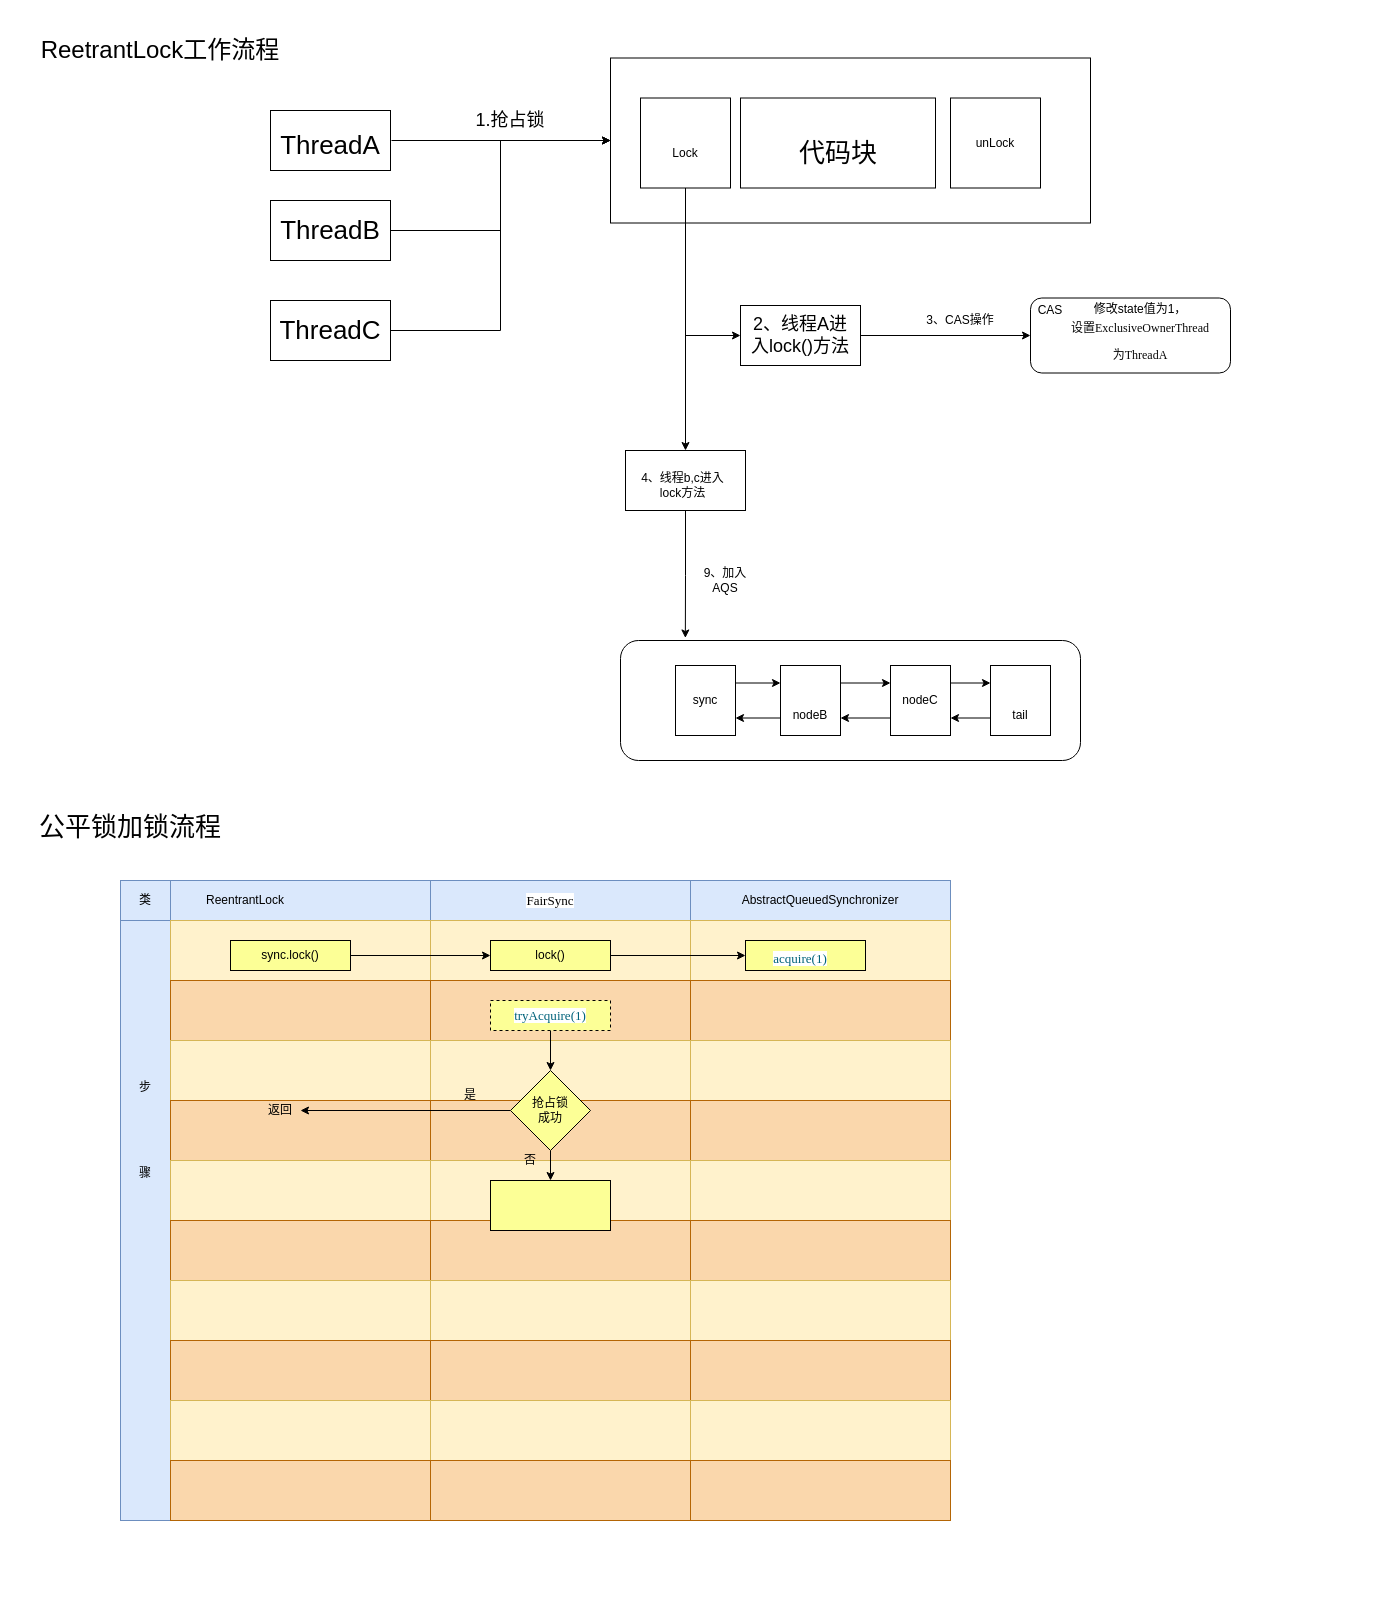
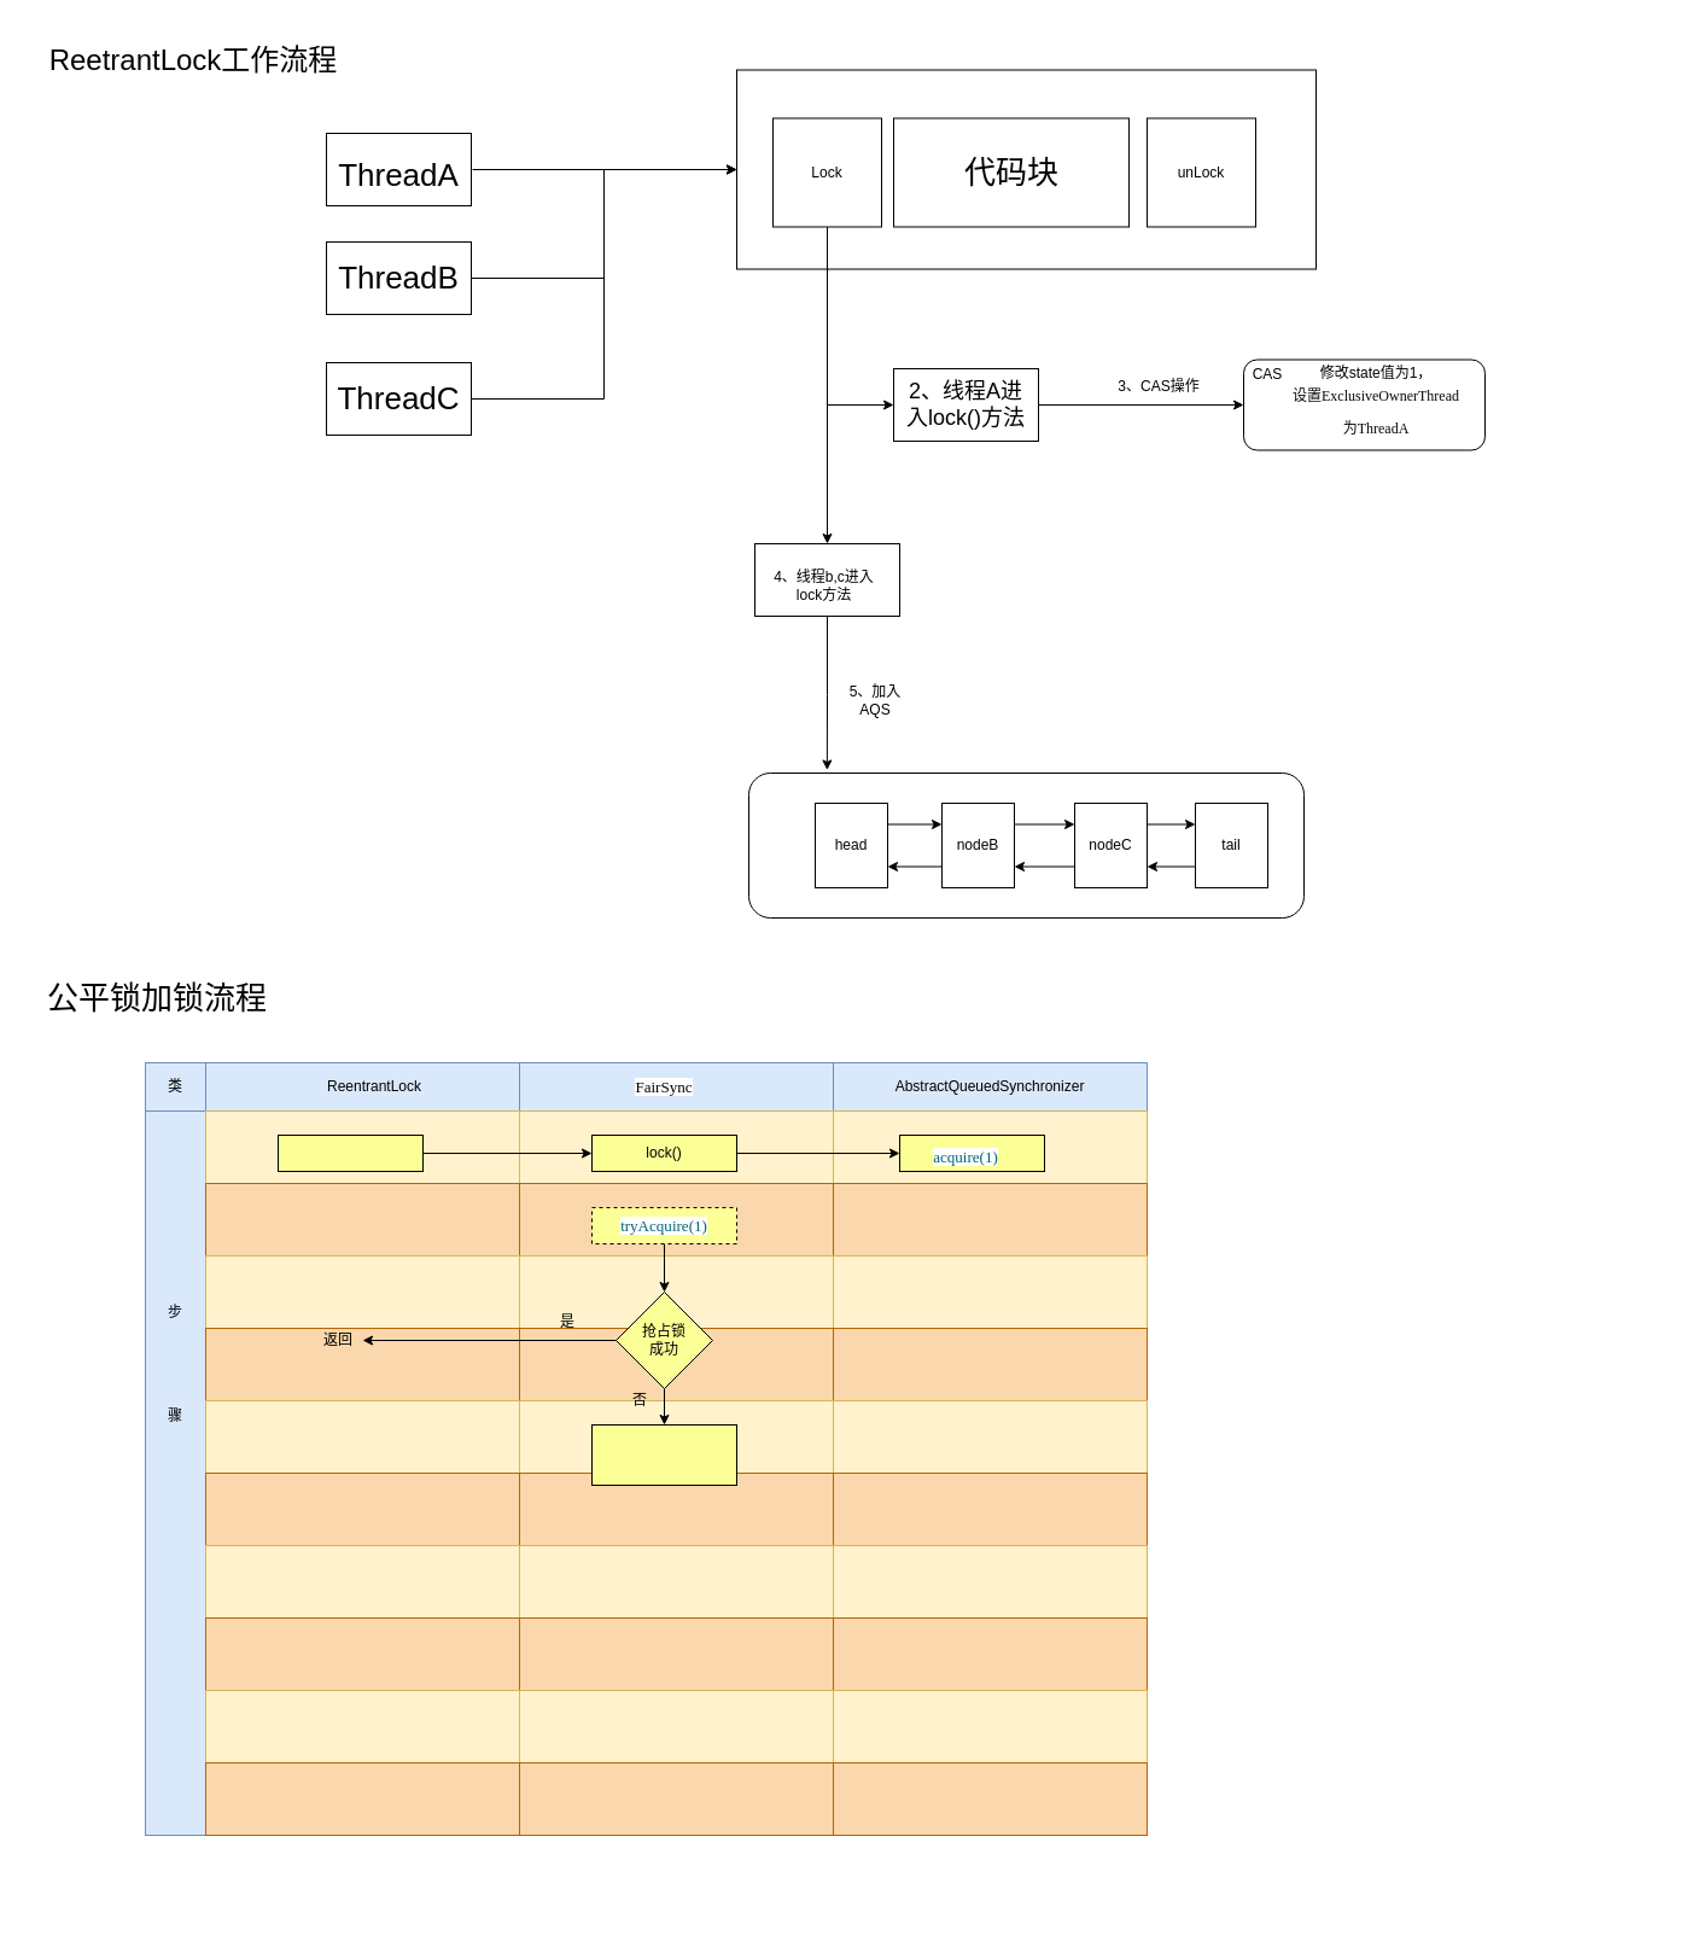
- <mxCell id="24" value="&lt;font style=&quot;font-size: 18px&quot;&gt;1.抢占锁&lt;/font&gt;" style="text;html=1;strokeColor=none;fillColor=none;align=center;verticalAlign=middle;whiteSpace=wrap;rounded=0;" parent="1" vertex="1"><mxGeometry x="470" y="110" width="80" height="20" as="geometry" /></mxCell>
- <mxCell id="18" value="Lock" style="text;html=1;strokeColor=none;fillColor=none;align=center;verticalAlign=middle;whiteSpace=wrap;rounded=0;" parent="1" vertex="1"><mxGeometry x="650" y="127.5" width="70" height="50" as="geometry" /></mxCell>
+ <mxCell id="18" value="Lock" style="text;html=1;strokeColor=none;fillColor=none;align=center;verticalAlign=middle;whiteSpace=wrap;rounded=0;" parent="1" vertex="1"><mxGeometry x="650" y="117.5" width="70" height="50" as="geometry" /></mxCell>
- <mxCell id="13" value="&lt;font style=&quot;font-size: 26px&quot;&gt;代码块&lt;/font&gt;" style="text;html=1;strokeColor=none;fillColor=none;align=center;verticalAlign=middle;whiteSpace=wrap;rounded=0;" parent="1" vertex="1"><mxGeometry x="767.5" y="122.5" width="140" height="60" as="geometry" /></mxCell>
+ <mxCell id="13" value="&lt;font style=&quot;font-size: 26px&quot;&gt;代码块&lt;/font&gt;" style="text;html=1;strokeColor=none;fillColor=none;align=center;verticalAlign=middle;whiteSpace=wrap;rounded=0;" parent="1" vertex="1"><mxGeometry x="767.5" y="112.5" width="140" height="60" as="geometry" /></mxCell>
- <mxCell id="47" value="9、加入AQS" style="text;html=1;strokeColor=none;fillColor=none;align=center;verticalAlign=middle;whiteSpace=wrap;rounded=0;" parent="1" vertex="1"><mxGeometry x="690" y="570" width="70" height="20" as="geometry" /></mxCell>
+ <mxCell id="47" value="5、加入AQS" style="text;html=1;strokeColor=none;fillColor=none;align=center;verticalAlign=middle;whiteSpace=wrap;rounded=0;" parent="1" vertex="1"><mxGeometry x="690" y="570" width="70" height="20" as="geometry" /></mxCell>
- <mxCell id="43" value="sync" style="text;html=1;strokeColor=none;fillColor=none;align=center;verticalAlign=middle;whiteSpace=wrap;rounded=0;" parent="1" vertex="1"><mxGeometry x="685" y="690" width="40" height="20" as="geometry" /></mxCell>
+ <mxCell id="43" value="head" style="text;html=1;strokeColor=none;fillColor=none;align=center;verticalAlign=middle;whiteSpace=wrap;rounded=0;" parent="1" vertex="1"><mxGeometry x="685" y="690" width="40" height="20" as="geometry" /></mxCell>
- <mxCell id="45" value="nodeB" style="text;html=1;strokeColor=none;fillColor=none;align=center;verticalAlign=middle;whiteSpace=wrap;rounded=0;" parent="1" vertex="1"><mxGeometry x="790" y="705" width="40" height="20" as="geometry" /></mxCell>
+ <mxCell id="45" value="nodeB" style="text;html=1;strokeColor=none;fillColor=none;align=center;verticalAlign=middle;whiteSpace=wrap;rounded=0;" parent="1" vertex="1"><mxGeometry x="790" y="690" width="40" height="20" as="geometry" /></mxCell>
- <mxCell id="44" value="tail" style="text;html=1;strokeColor=none;fillColor=none;align=center;verticalAlign=middle;whiteSpace=wrap;rounded=0;" parent="1" vertex="1"><mxGeometry x="1000" y="705" width="40" height="20" as="geometry" /></mxCell>
+ <mxCell id="44" value="tail" style="text;html=1;strokeColor=none;fillColor=none;align=center;verticalAlign=middle;whiteSpace=wrap;rounded=0;" parent="1" vertex="1"><mxGeometry x="1000" y="690" width="40" height="20" as="geometry" /></mxCell>
- <mxCell id="57" value="ReentrantLock" style="text;html=1;strokeColor=none;fillColor=none;align=center;verticalAlign=middle;whiteSpace=wrap;rounded=0;" vertex="1" parent="1"><mxGeometry x="195" y="890" width="100" height="20" as="geometry" /></mxCell>
+ <mxCell id="57" value="ReentrantLock" style="text;html=1;strokeColor=none;fillColor=none;align=center;verticalAlign=middle;whiteSpace=wrap;rounded=0;" vertex="1" parent="1"><mxGeometry x="260" y="890" width="100" height="20" as="geometry" /></mxCell>
- <mxCell id="92" value="sync.lock()" style="text;html=1;strokeColor=none;fillColor=none;align=center;verticalAlign=middle;whiteSpace=wrap;rounded=0;" vertex="1" parent="1"><mxGeometry x="250" y="945" width="80" height="20" as="geometry" /></mxCell>
